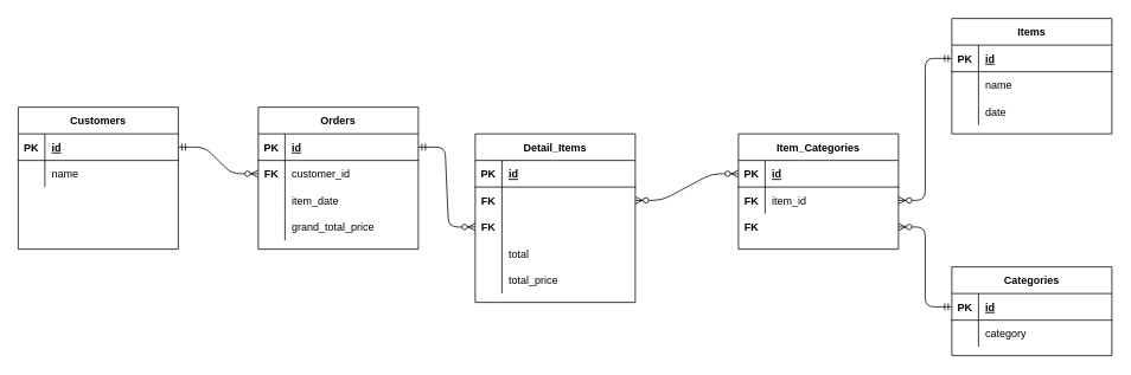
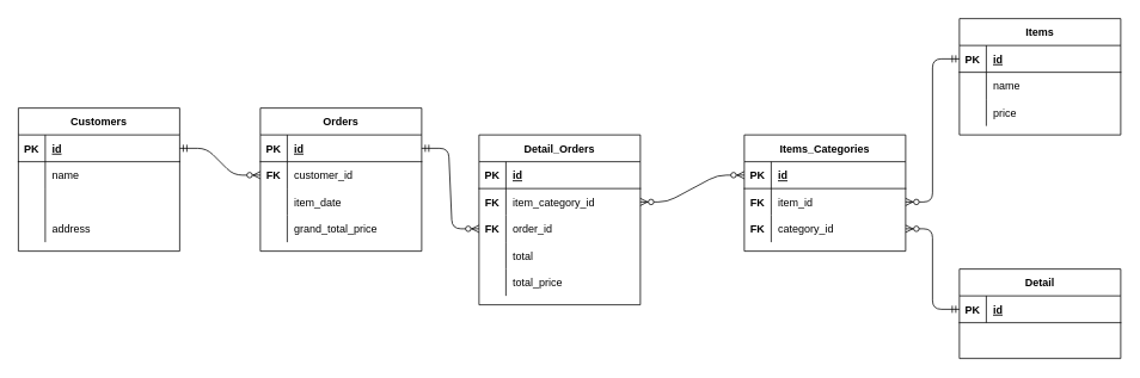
- <mxCell id="36" value="date" style="shape=partialRectangle;connectable=0;fillColor=none;top=0;left=0;bottom=0;right=0;align=left;spacingLeft=6;overflow=hidden;" vertex="1" parent="34"><mxGeometry x="30" width="150" height="30" as="geometry" /></mxCell>
+ <mxCell id="36" value="price" style="shape=partialRectangle;connectable=0;fillColor=none;top=0;left=0;bottom=0;right=0;align=left;spacingLeft=6;overflow=hidden;" vertex="1" parent="34"><mxGeometry x="30" width="150" height="30" as="geometry" /></mxCell>
- <mxCell id="37" value="Detail_Items" style="shape=table;startSize=30;container=1;collapsible=1;childLayout=tableLayout;fixedRows=1;rowLines=0;fontStyle=1;align=center;resizeLast=1;" vertex="1" parent="1"><mxGeometry x="534" y="150" width="180" height="190" as="geometry" /></mxCell>
+ <mxCell id="37" value="Detail_Orders" style="shape=table;startSize=30;container=1;collapsible=1;childLayout=tableLayout;fixedRows=1;rowLines=0;fontStyle=1;align=center;resizeLast=1;" vertex="1" parent="1"><mxGeometry x="534" y="150" width="180" height="190" as="geometry" /></mxCell>
- <mxCell id="60" value="Item_Categories" style="shape=table;startSize=30;container=1;collapsible=1;childLayout=tableLayout;fixedRows=1;rowLines=0;fontStyle=1;align=center;resizeLast=1;" vertex="1" parent="1"><mxGeometry x="830" y="150" width="180" height="130" as="geometry" /></mxCell>
+ <mxCell id="60" value="Items_Categories" style="shape=table;startSize=30;container=1;collapsible=1;childLayout=tableLayout;fixedRows=1;rowLines=0;fontStyle=1;align=center;resizeLast=1;" vertex="1" parent="1"><mxGeometry x="830" y="150" width="180" height="130" as="geometry" /></mxCell>
+ <mxCell id="43" value="item_category_id" style="shape=partialRectangle;connectable=0;fillColor=none;top=0;left=0;bottom=0;right=0;align=left;spacingLeft=6;overflow=hidden;" vertex="1" parent="41"><mxGeometry x="30" width="150" height="30" as="geometry" /></mxCell>
+ <mxCell id="13" value="address" style="shape=partialRectangle;connectable=0;fillColor=none;top=0;left=0;bottom=0;right=0;align=left;spacingLeft=6;overflow=hidden;" vertex="1" parent="11"><mxGeometry x="30" width="150" height="30" as="geometry" /></mxCell>
+ <mxCell id="46" value="order_id" style="shape=partialRectangle;connectable=0;fillColor=none;top=0;left=0;bottom=0;right=0;align=left;spacingLeft=6;overflow=hidden;" vertex="1" parent="44"><mxGeometry x="30" width="150" height="30" as="geometry" /></mxCell>
+ <mxCell id="69" value="category_id" style="shape=partialRectangle;connectable=0;fillColor=none;top=0;left=0;bottom=0;right=0;align=left;spacingLeft=6;overflow=hidden;" vertex="1" parent="67"><mxGeometry x="30" width="150" height="30" as="geometry" /></mxCell>
- <mxCell id="53" value="Categories" style="shape=table;startSize=30;container=1;collapsible=1;childLayout=tableLayout;fixedRows=1;rowLines=0;fontStyle=1;align=center;resizeLast=1;" vertex="1" parent="1"><mxGeometry x="1070" y="300" width="180" height="100" as="geometry" /></mxCell>
+ <mxCell id="53" value="Detail" style="shape=table;startSize=30;container=1;collapsible=1;childLayout=tableLayout;fixedRows=1;rowLines=0;fontStyle=1;align=center;resizeLast=1;" vertex="1" parent="1"><mxGeometry x="1070" y="300" width="180" height="100" as="geometry" /></mxCell>
- <mxCell id="59" value="category" style="shape=partialRectangle;connectable=0;fillColor=none;top=0;left=0;bottom=0;right=0;align=left;spacingLeft=6;overflow=hidden;" vertex="1" parent="57"><mxGeometry x="30" width="150" height="30" as="geometry" /></mxCell>
